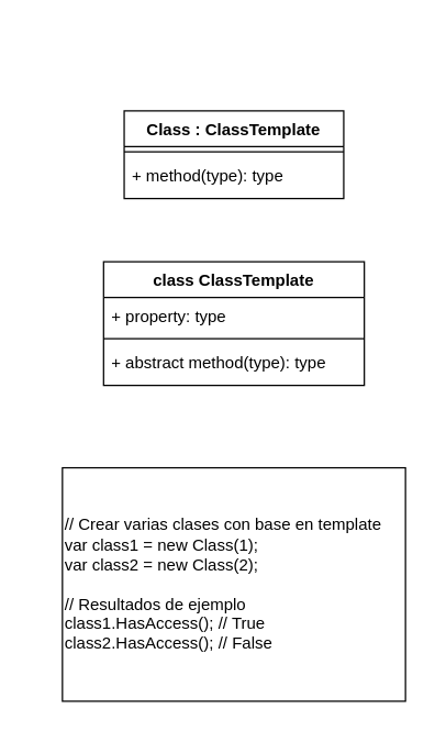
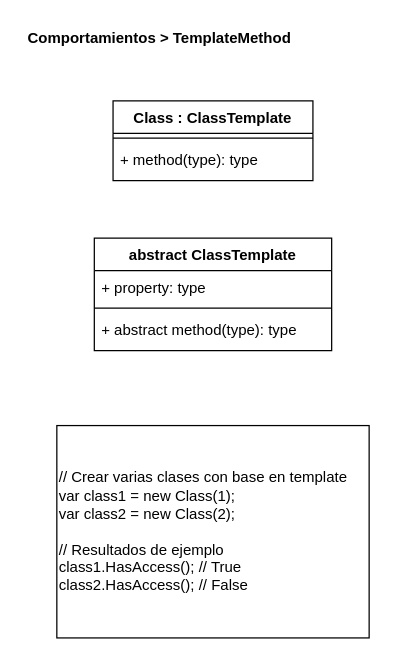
+ <mxCell id="3" value="&lt;b&gt;Comportamientos &amp;gt; TemplateMethod&lt;br&gt;&lt;/b&gt;" style="text;html=1;align=left;verticalAlign=middle;resizable=0;points=[];autosize=1;" parent="1" vertex="1"><mxGeometry width="230" height="20" as="geometry" x="20" y="20" /></mxCell>
- <mxCell id="7" value="class ClassTemplate" style="swimlane;fontStyle=1;align=center;verticalAlign=top;childLayout=stackLayout;horizontal=1;startSize=26;horizontalStack=0;resizeParent=1;resizeParentMax=0;resizeLast=0;collapsible=1;marginBottom=0;" vertex="1" parent="1"><mxGeometry x="75" y="190" width="190" height="90" as="geometry" /></mxCell>
+ <mxCell id="7" value="abstract ClassTemplate" style="swimlane;fontStyle=1;align=center;verticalAlign=top;childLayout=stackLayout;horizontal=1;startSize=26;horizontalStack=0;resizeParent=1;resizeParentMax=0;resizeLast=0;collapsible=1;marginBottom=0;" vertex="1" parent="1"><mxGeometry x="75" y="190" width="190" height="90" as="geometry" /></mxCell>
